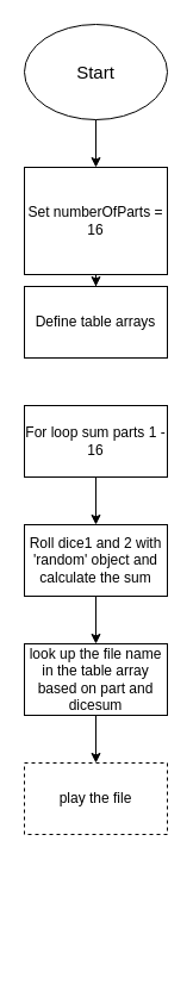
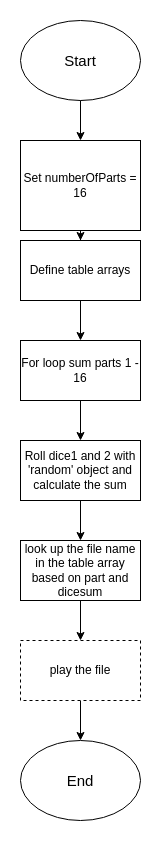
+ <mxCell id="6" value="" style="edgeStyle=orthogonalEdgeStyle;rounded=0;orthogonalLoop=1;jettySize=auto;html=1;" parent="1" source="7" target="9" edge="1"><mxGeometry relative="1" as="geometry" /></mxCell>
+ <mxCell id="14" style="edgeStyle=orthogonalEdgeStyle;rounded=0;orthogonalLoop=1;jettySize=auto;html=1;entryX=0.5;entryY=0;entryDx=0;entryDy=0;" parent="1" source="15" target="16" edge="1"><mxGeometry relative="1" as="geometry" /></mxCell>
+ <mxCell id="16" value="&lt;font style=&quot;font-size: 15px;&quot;&gt;End&lt;/font&gt;" style="ellipse;whiteSpace=wrap;html=1;" parent="1" vertex="1"><mxGeometry x="20" y="740" width="120" height="80" as="geometry" /></mxCell>
